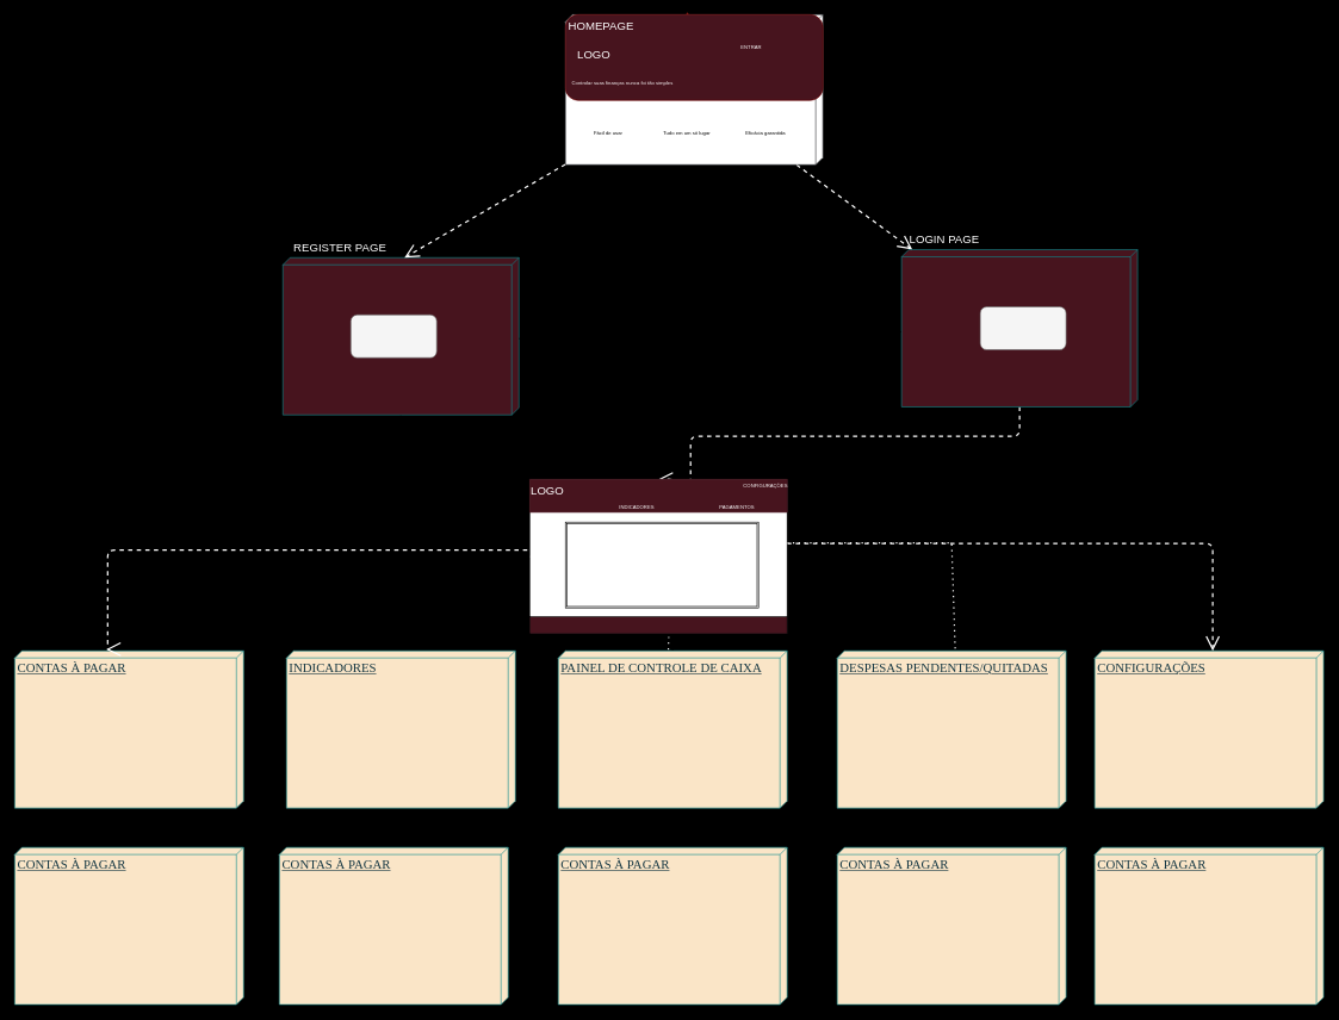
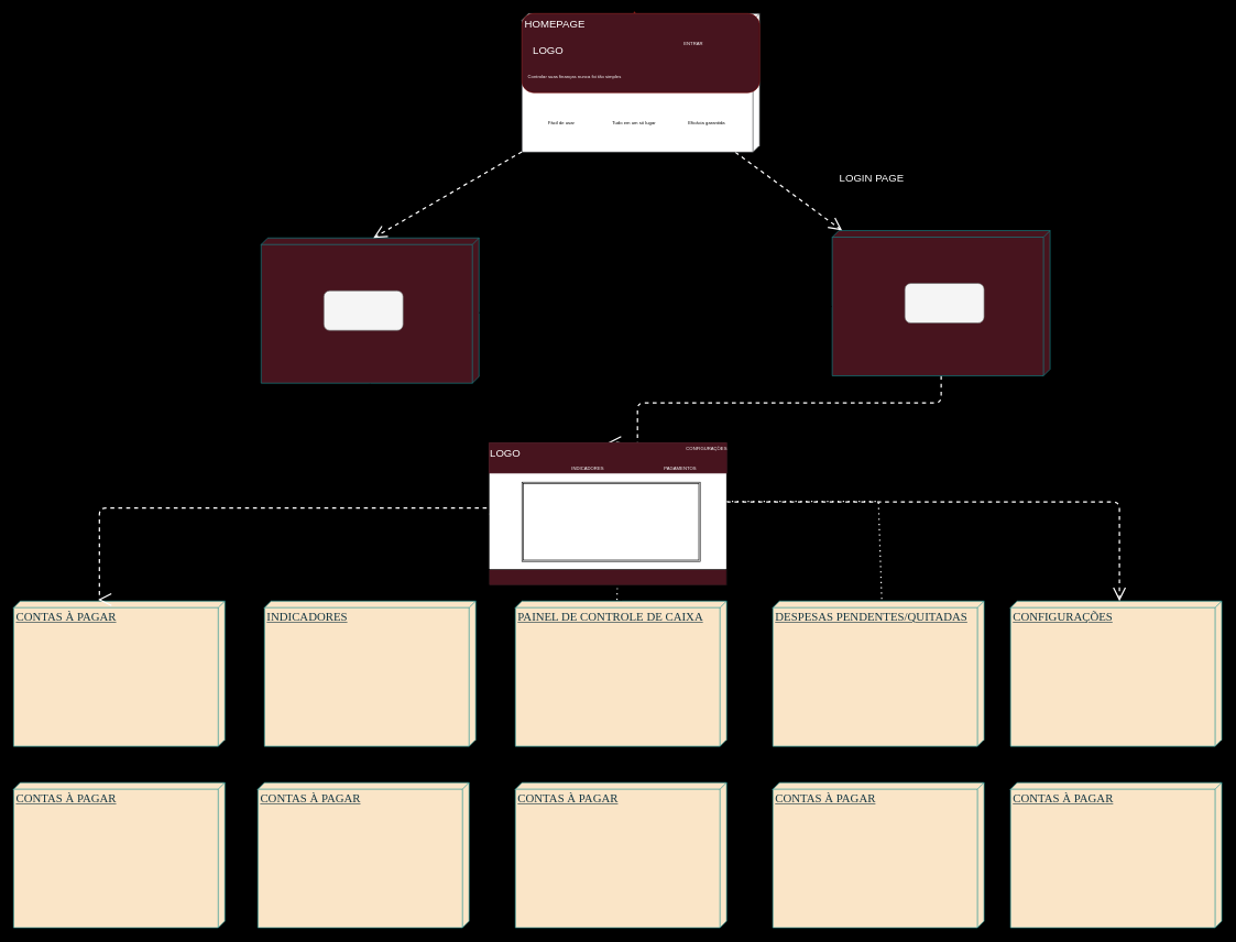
- <mxCell id="35" value="&lt;font color=&quot;#ffffff&quot; style=&quot;font-size: 16px;&quot;&gt;LOGIN PAGE&lt;/font&gt;" style="text;html=1;strokeColor=none;fillColor=none;align=center;verticalAlign=middle;whiteSpace=wrap;rounded=0;fontColor=#143642;strokeWidth=3;" vertex="1" parent="1"><mxGeometry x="1260" y="318.78" width="120" height="30" as="geometry" /></mxCell>
+ <mxCell id="35" value="&lt;font color=&quot;#ffffff&quot; style=&quot;font-size: 16px;&quot;&gt;LOGIN PAGE&lt;/font&gt;" style="text;html=1;strokeColor=none;fillColor=none;align=center;verticalAlign=middle;whiteSpace=wrap;rounded=0;fontColor=#143642;strokeWidth=3;" vertex="1" parent="1"><mxGeometry x="1260" y="253.78" width="120" height="30" as="geometry" /></mxCell>
- <mxCell id="34" value="&lt;font color=&quot;#ffffff&quot;&gt;&lt;span style=&quot;font-size: 16px;&quot;&gt;REGISTER PAGE&lt;/span&gt;&lt;/font&gt;" style="text;html=1;strokeColor=none;fillColor=none;align=center;verticalAlign=middle;whiteSpace=wrap;rounded=0;fontColor=#143642;strokeWidth=3;" vertex="1" parent="1"><mxGeometry x="400" y="330" width="150" height="30" as="geometry" /></mxCell>
